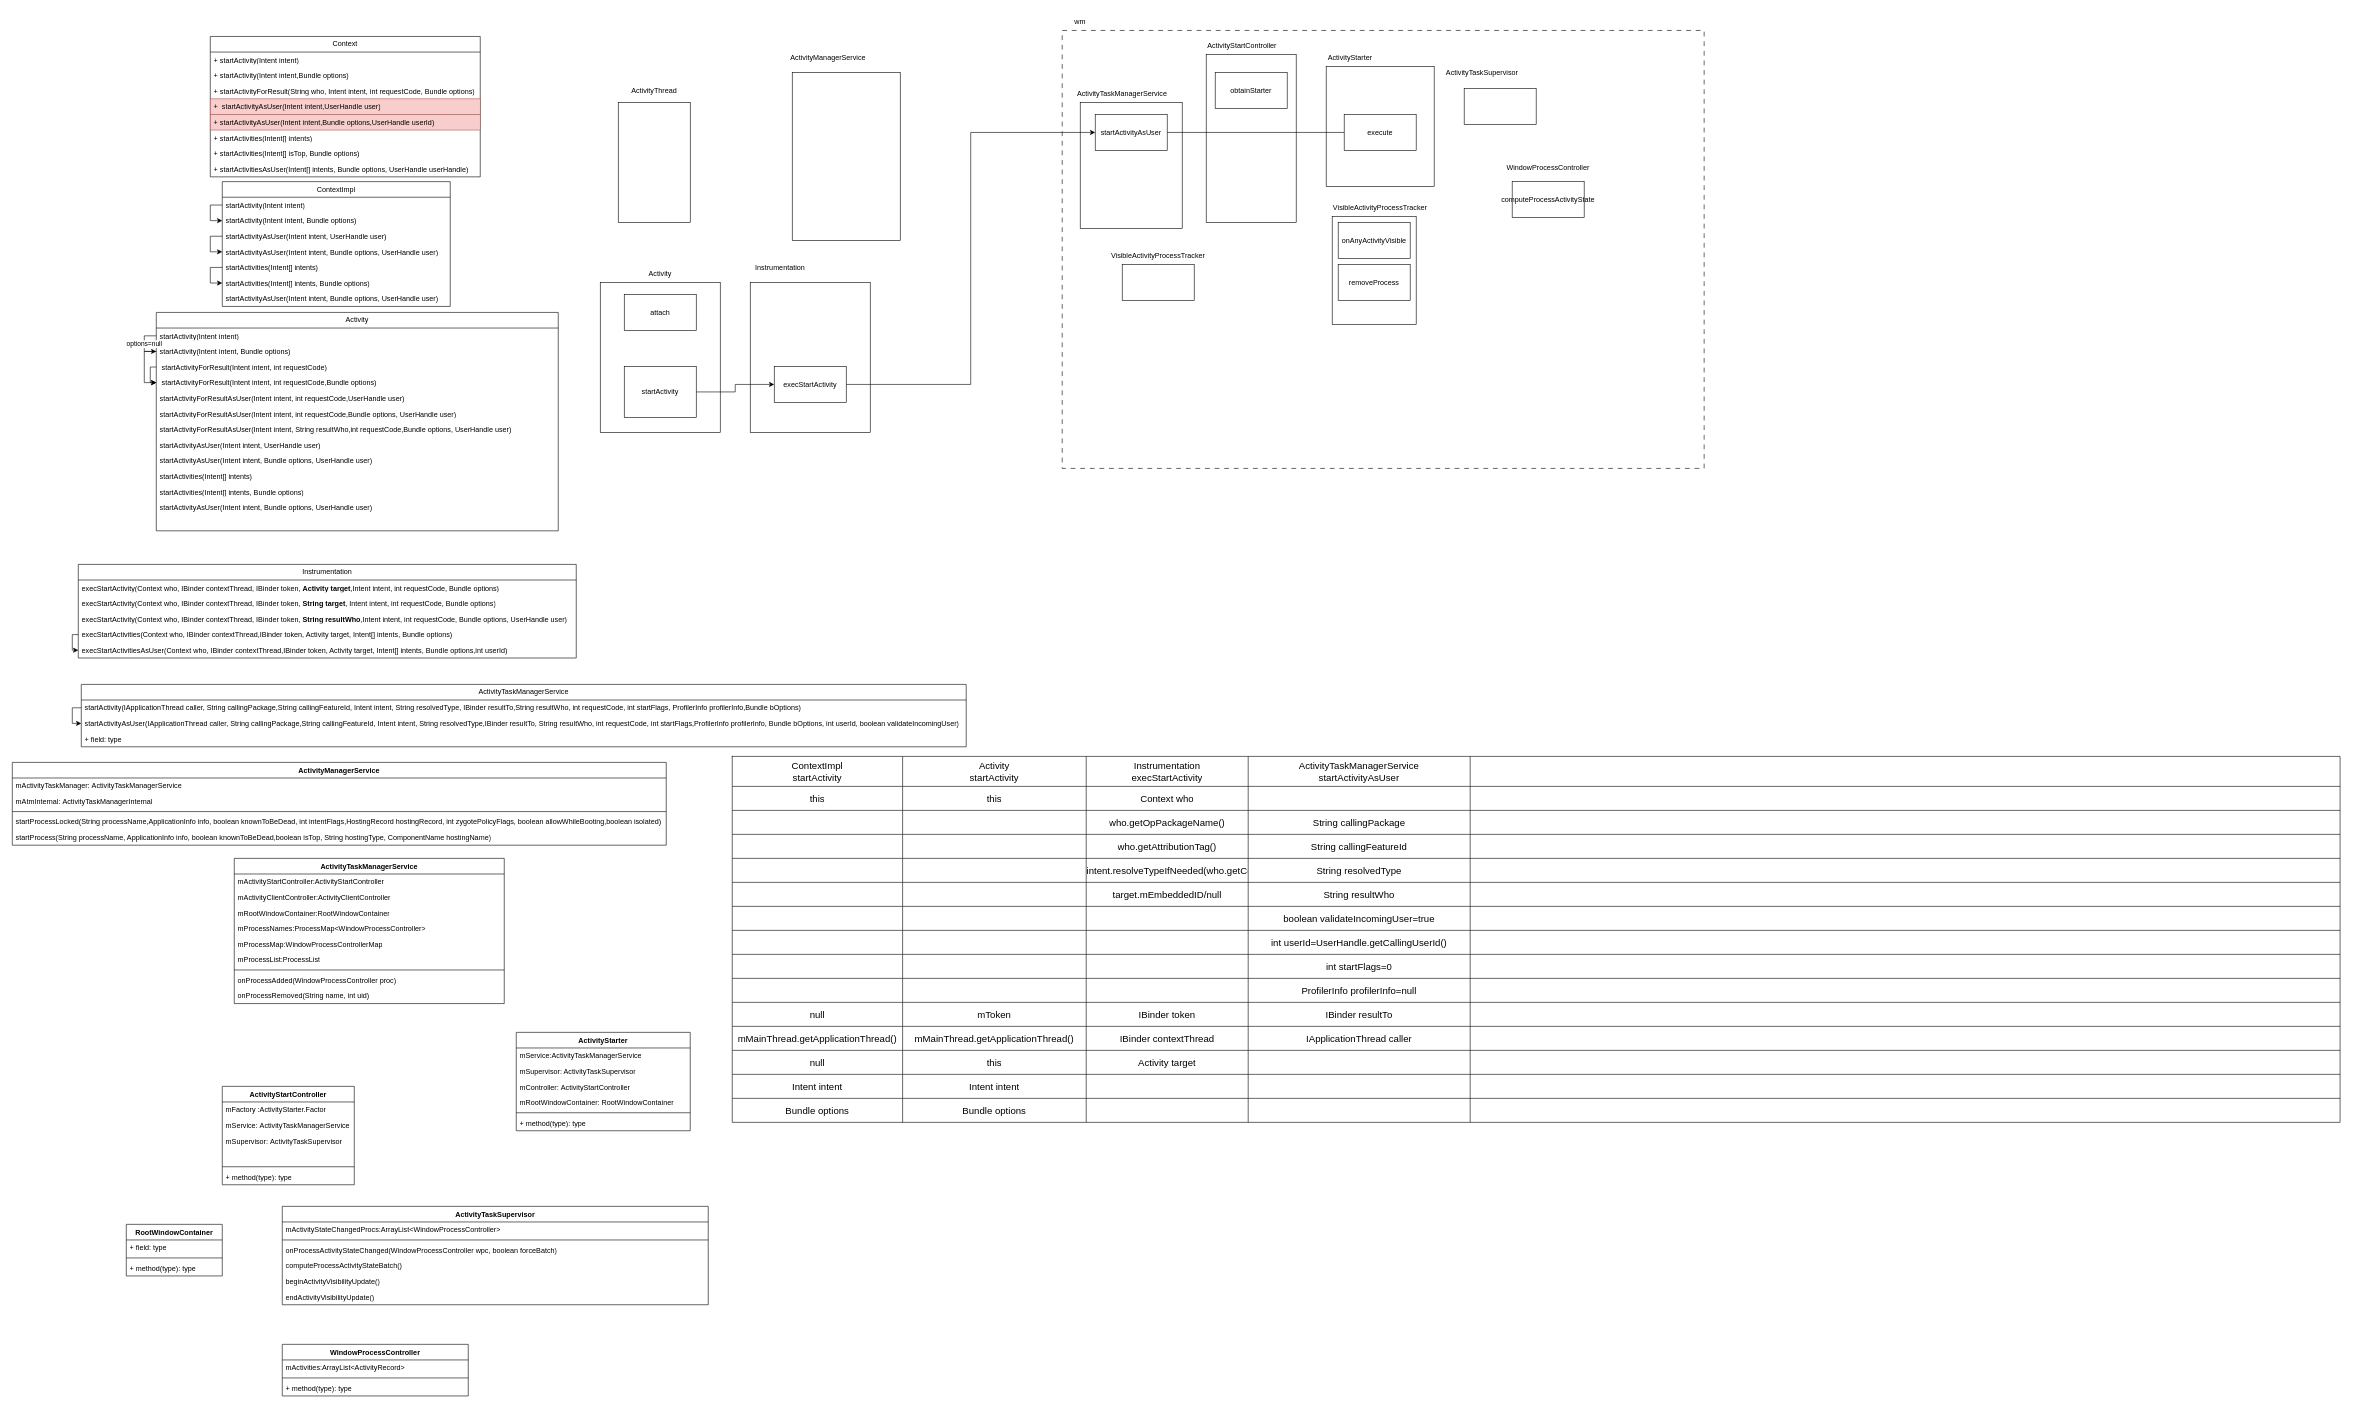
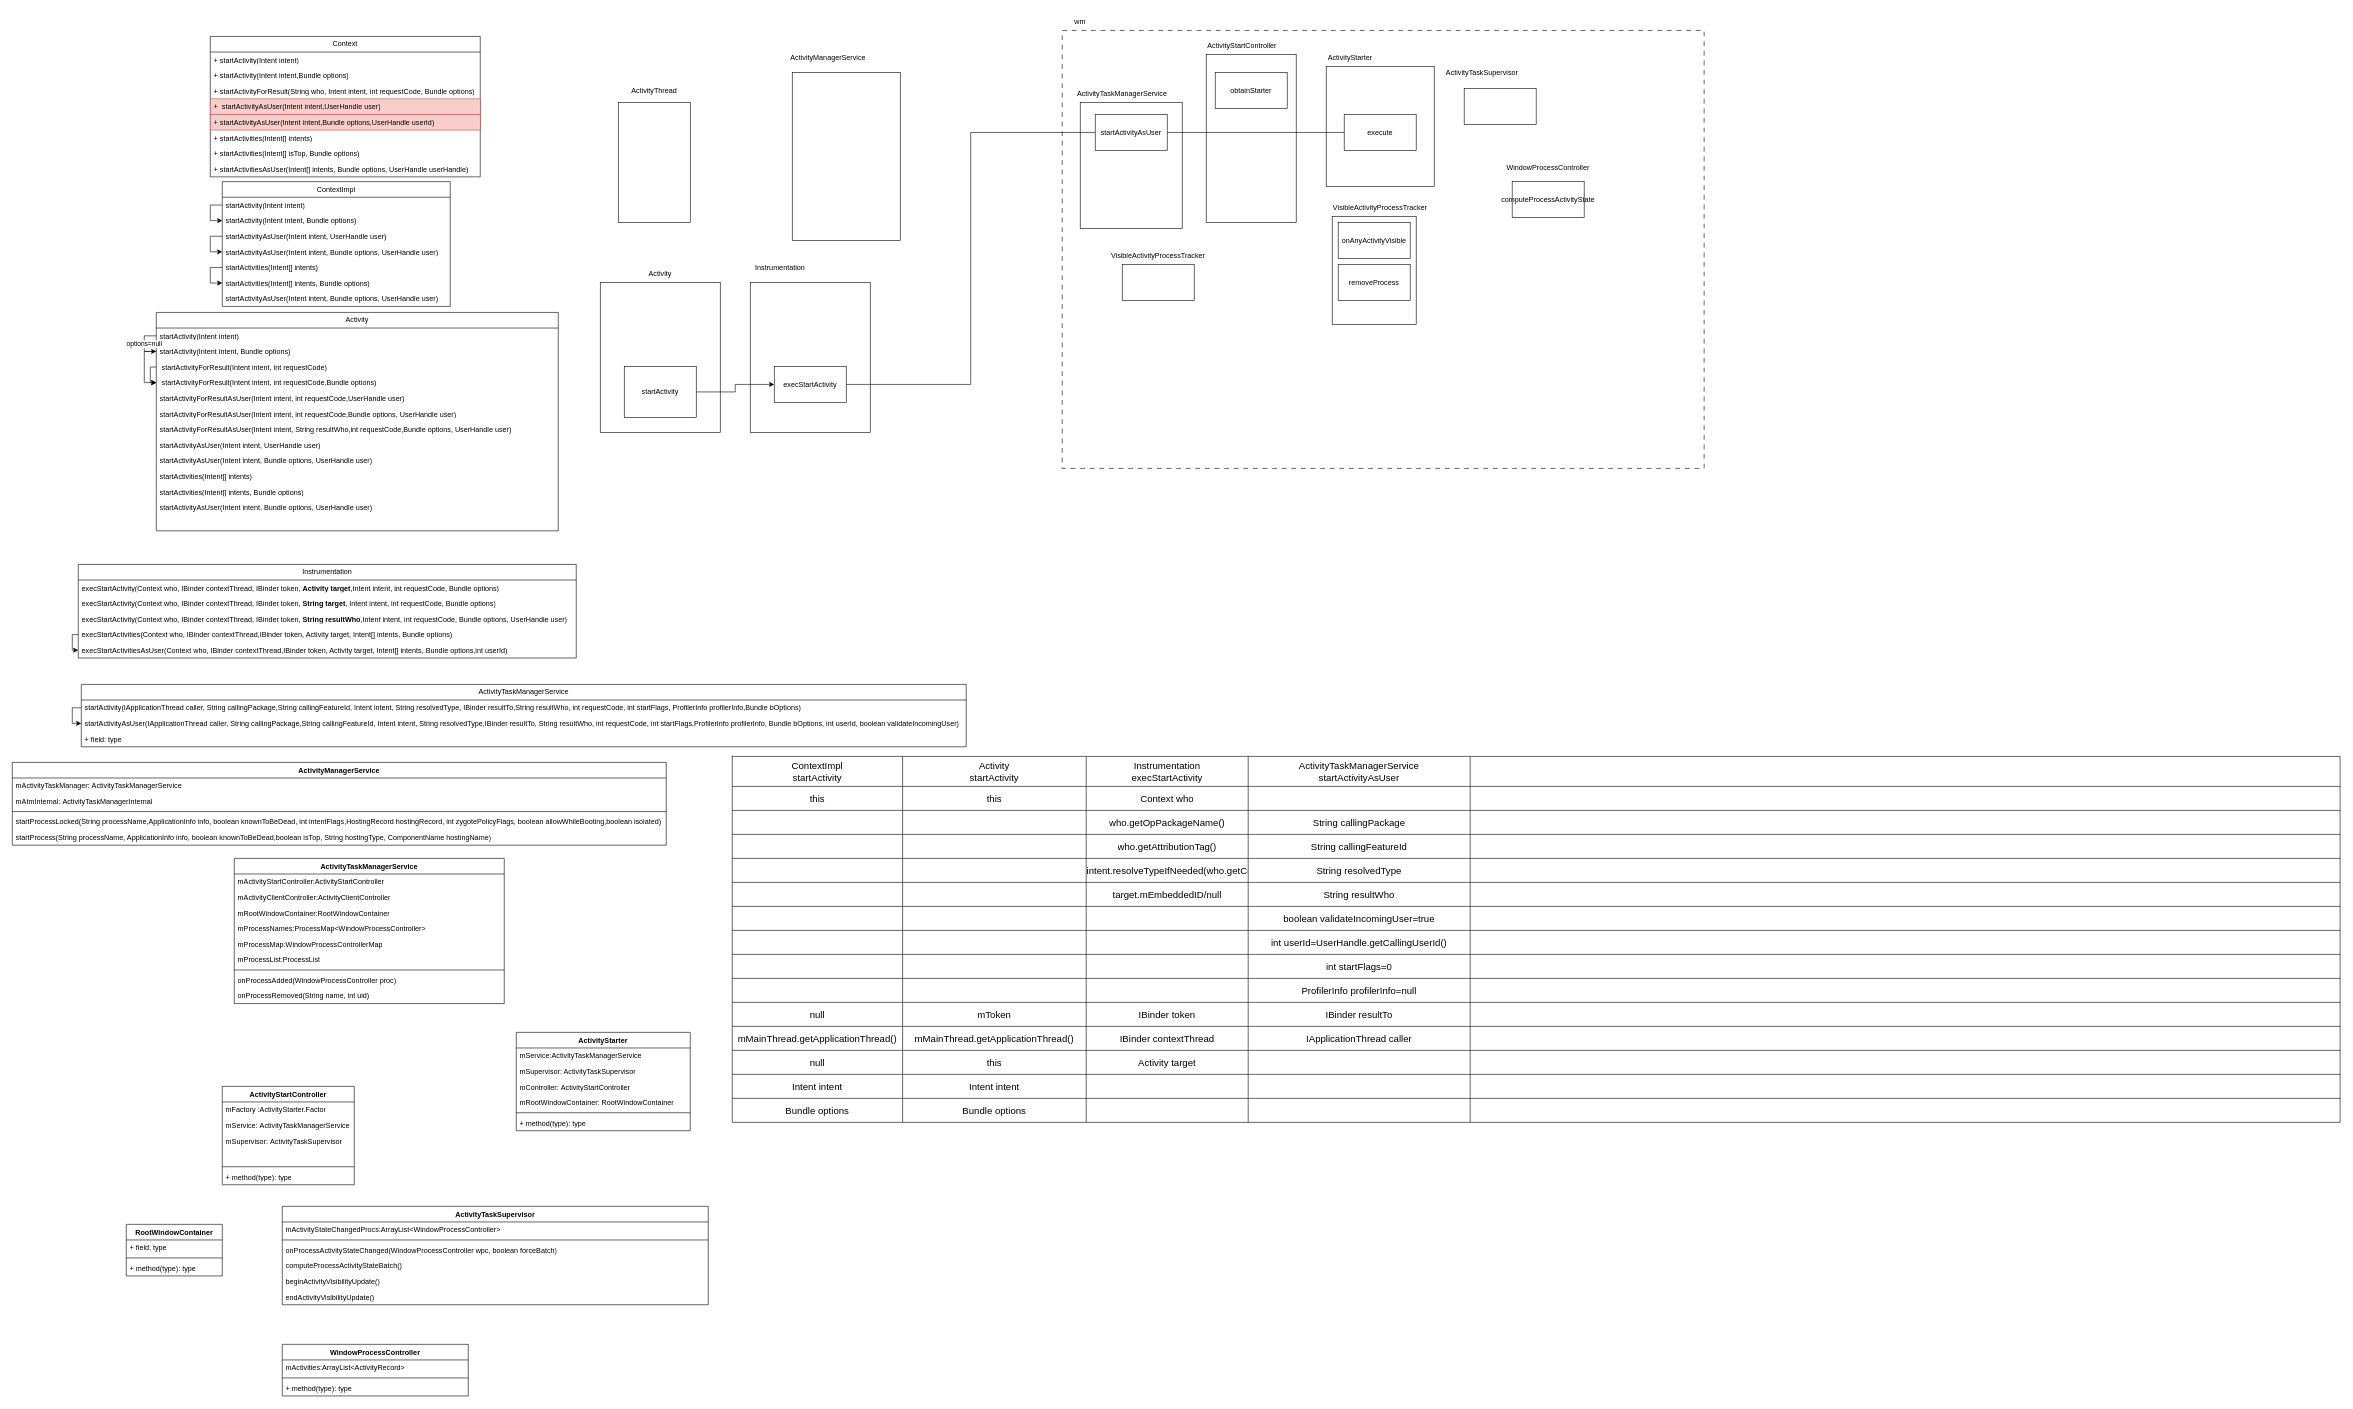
- <mxCell id="65" style="edgeStyle=orthogonalEdgeStyle;rounded=0;orthogonalLoop=1;jettySize=auto;html=1;exitX=1;exitY=0.5;exitDx=0;exitDy=0;entryX=0;entryY=0.5;entryDx=0;entryDy=0;" edge="1" parent="1" source="66" target="76"><mxGeometry relative="1" as="geometry" /></mxCell>
+ <mxCell id="65" style="edgeStyle=orthogonalEdgeStyle;rounded=0;orthogonalLoop=1;jettySize=auto;html=1;exitX=1;exitY=0.5;exitDx=0;exitDy=0;entryX=0;entryY=0.5;entryDx=0;entryDy=0;endArrow=none;" edge="1" parent="1" source="66" target="76"><mxGeometry relative="1" as="geometry" /></mxCell>
- <mxCell id="5" value="attach" style="rounded=0;whiteSpace=wrap;html=1;" vertex="1" parent="1"><mxGeometry x="1040" y="490" width="120" height="60" as="geometry" /></mxCell>
